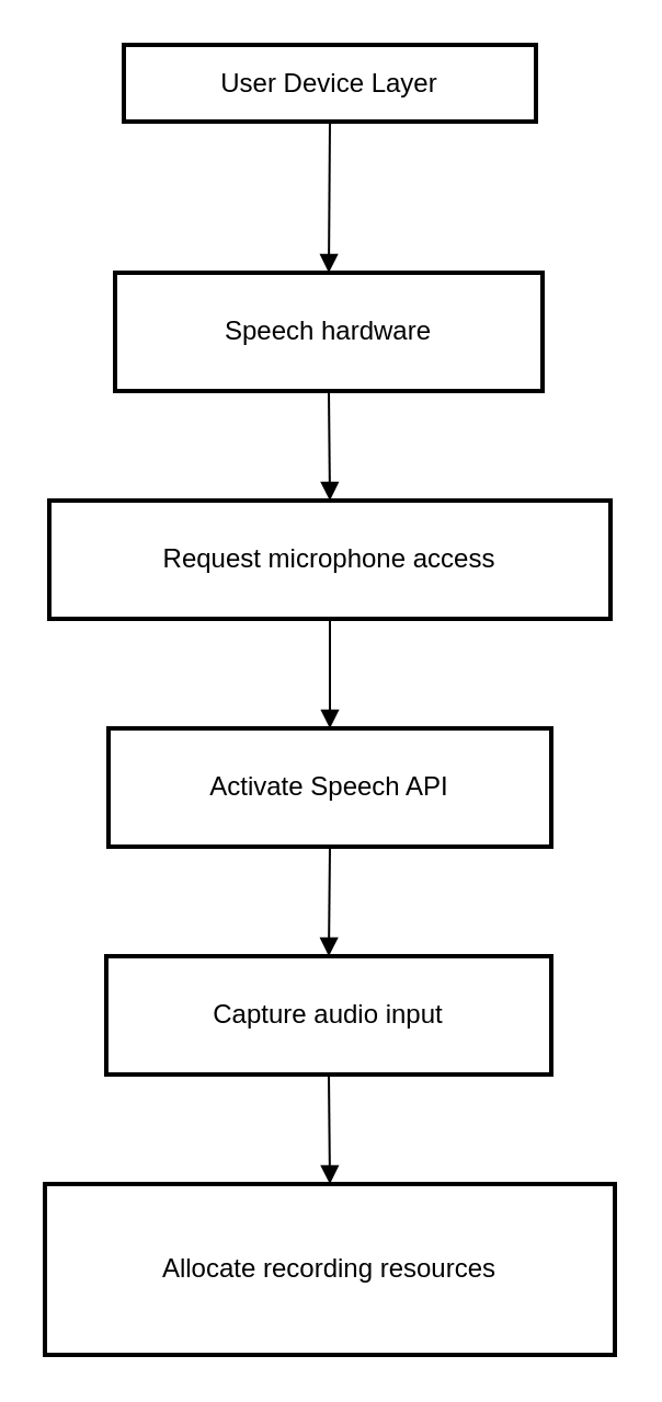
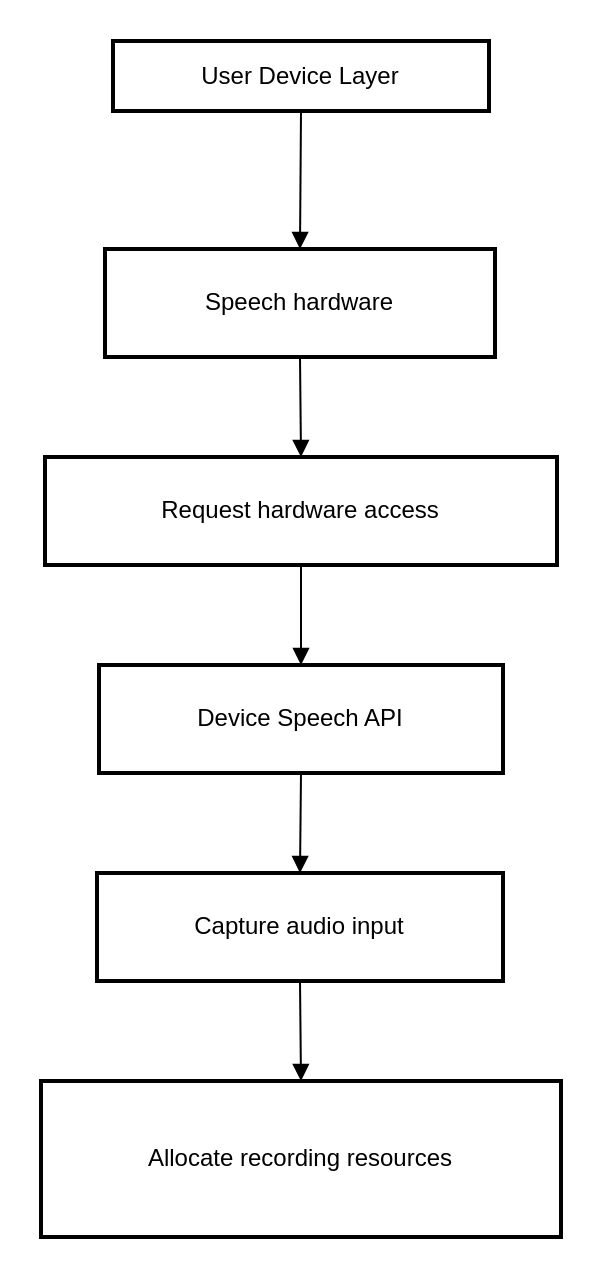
- <mxCell id="4" value="Request microphone access" style="whiteSpace=wrap;strokeWidth=2;" vertex="1" parent="1"><mxGeometry x="22" y="228" width="256" height="54" as="geometry" /></mxCell>
+ <mxCell id="4" value="Request hardware access" style="whiteSpace=wrap;strokeWidth=2;" vertex="1" parent="1"><mxGeometry x="22" y="228" width="256" height="54" as="geometry" /></mxCell>
- <mxCell id="5" value="Activate Speech API" style="whiteSpace=wrap;strokeWidth=2;" vertex="1" parent="1"><mxGeometry x="49" y="332" width="202" height="54" as="geometry" /></mxCell>
+ <mxCell id="5" value="Device Speech API" style="whiteSpace=wrap;strokeWidth=2;" vertex="1" parent="1"><mxGeometry x="49" y="332" width="202" height="54" as="geometry" /></mxCell>
